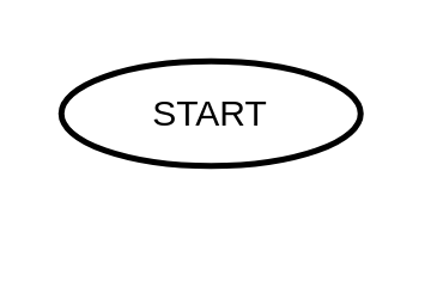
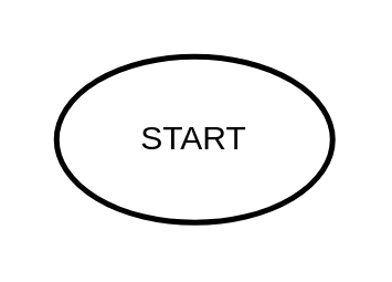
- <mxCell id="2" value="START" style="strokeWidth=2;html=1;shape=mxgraph.flowchart.start_1;whiteSpace=wrap;" vertex="1" parent="1"><mxGeometry x="20" y="20" width="100" height="35" as="geometry" /></mxCell>
+ <mxCell id="2" value="START" style="strokeWidth=2;html=1;shape=mxgraph.flowchart.start_1;whiteSpace=wrap;" vertex="1" parent="1"><mxGeometry x="20" y="20" width="100" height="60" as="geometry" /></mxCell>
